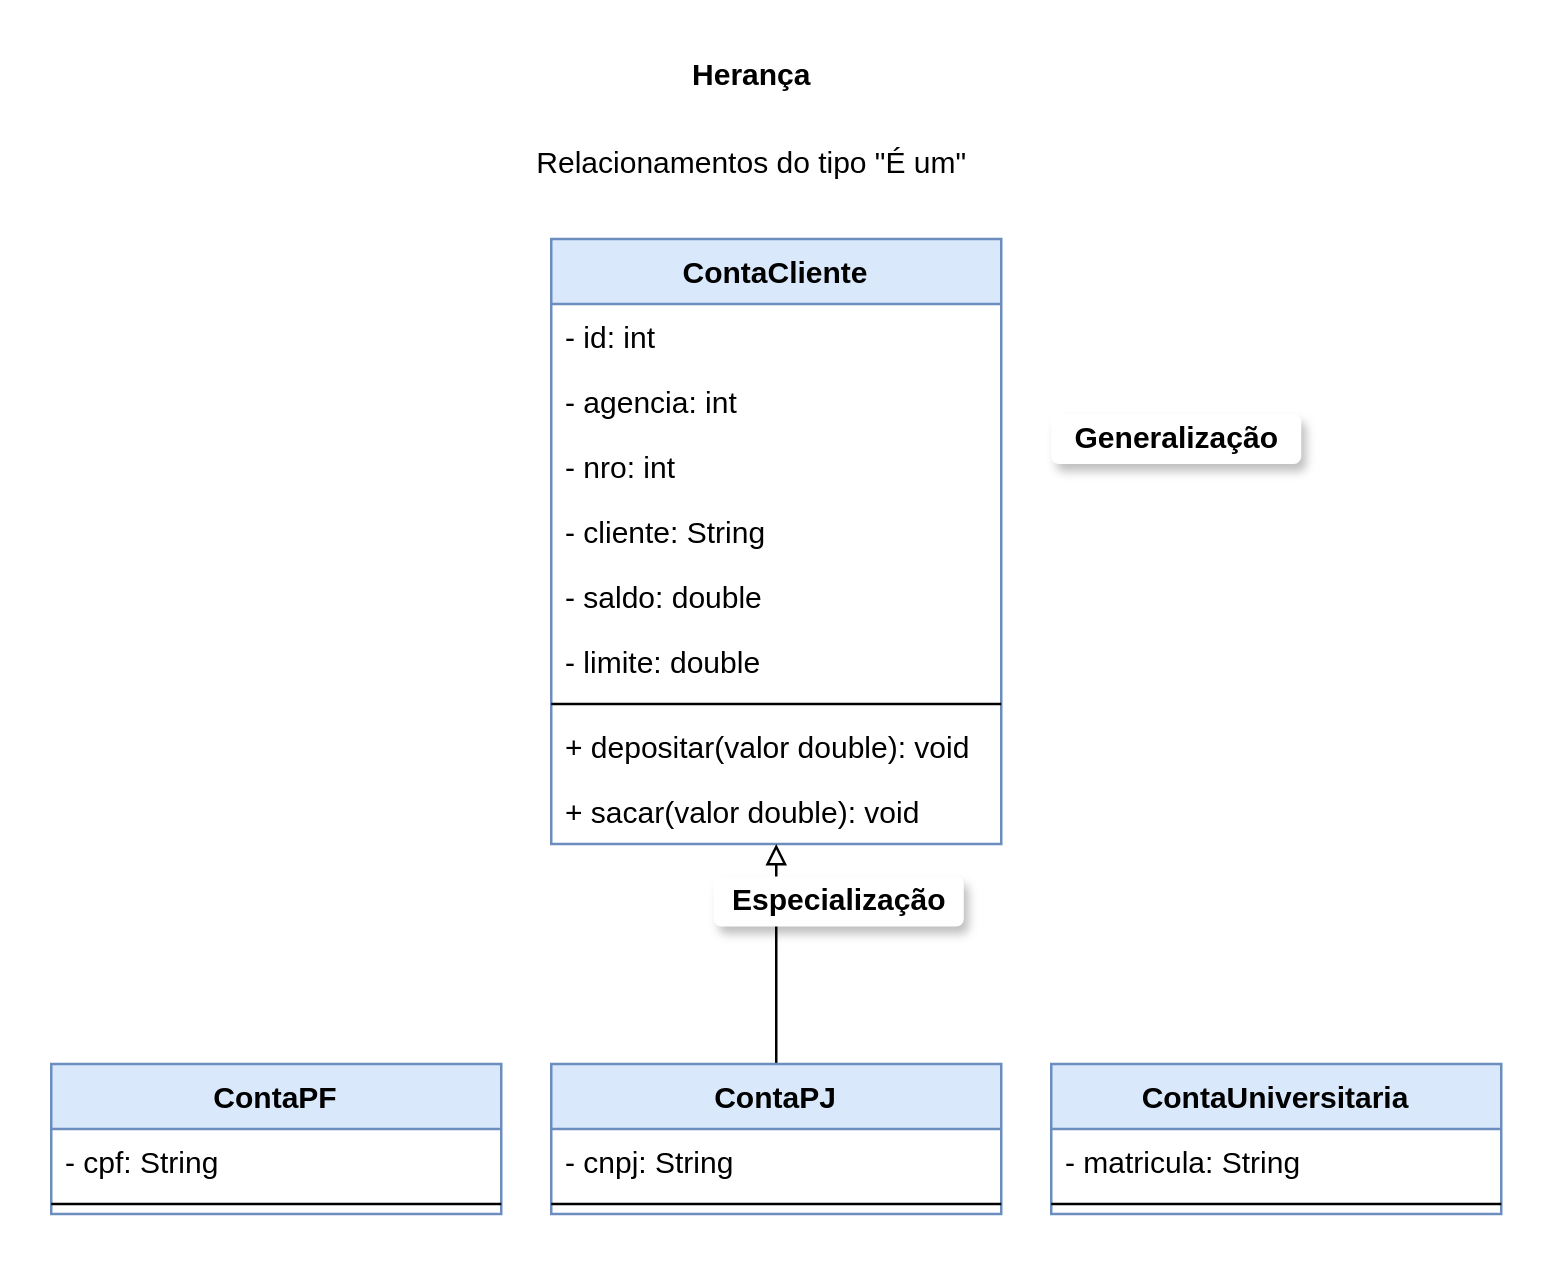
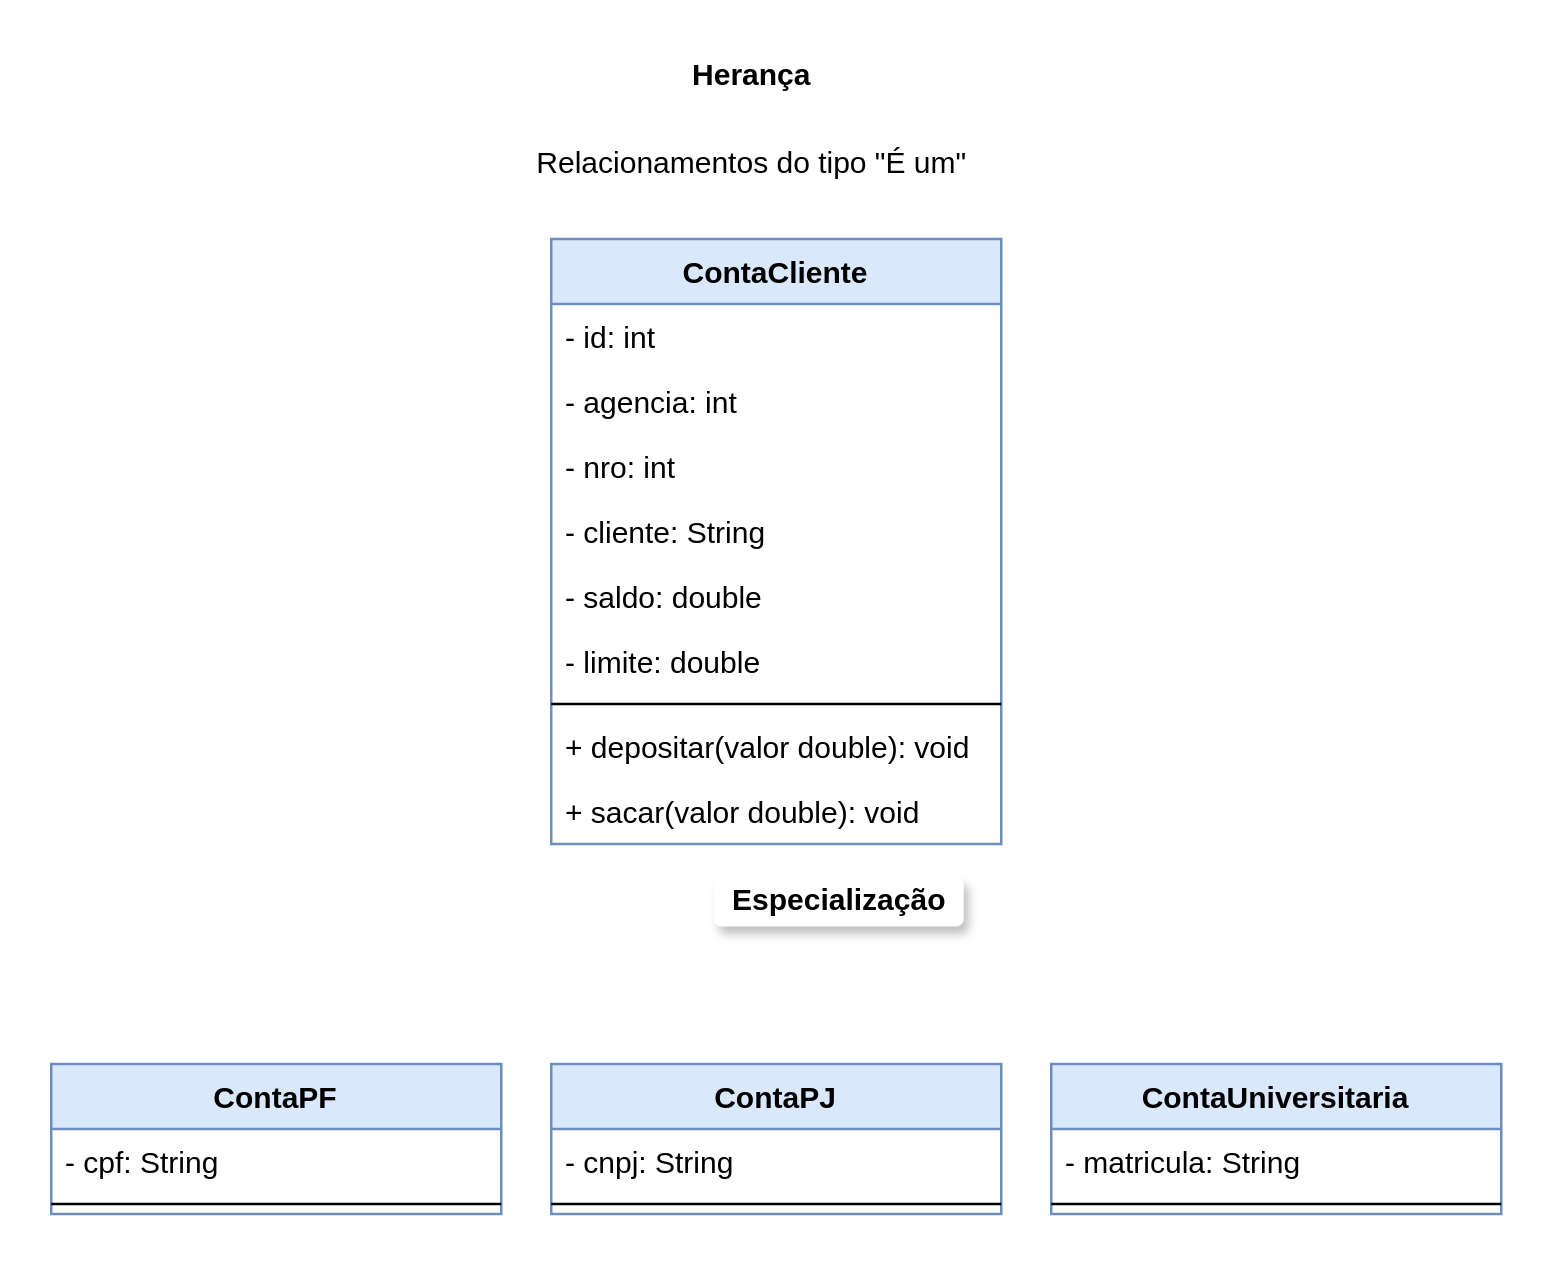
- <mxCell id="17" value="Generalização" style="text;html=1;align=center;verticalAlign=middle;resizable=0;points=[];autosize=1;strokeColor=none;fillColor=default;fontStyle=1;shadow=1;sketch=0;glass=0;rounded=1;" vertex="1" parent="1"><mxGeometry x="420" y="165" width="100" height="20" as="geometry" /></mxCell>
- <mxCell id="18" style="edgeStyle=orthogonalEdgeStyle;rounded=0;orthogonalLoop=1;jettySize=auto;html=1;exitX=0.5;exitY=0;exitDx=0;exitDy=0;endArrow=block;endFill=0;entryX=0.5;entryY=1;entryDx=0;entryDy=0;" edge="1" parent="1" source="19" target="2"><mxGeometry relative="1" as="geometry"><mxPoint x="330" y="345" as="targetPoint" /></mxGeometry></mxCell>
